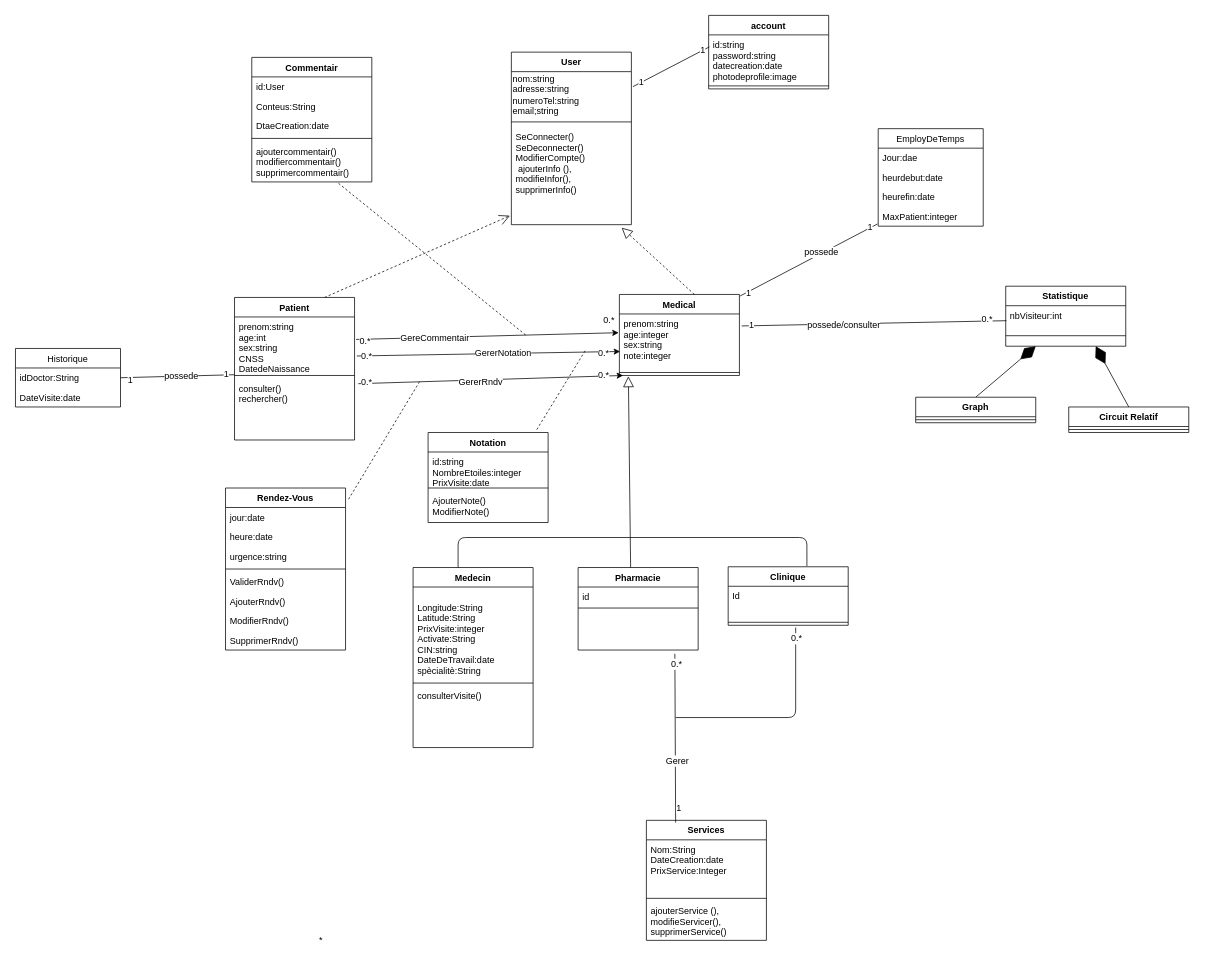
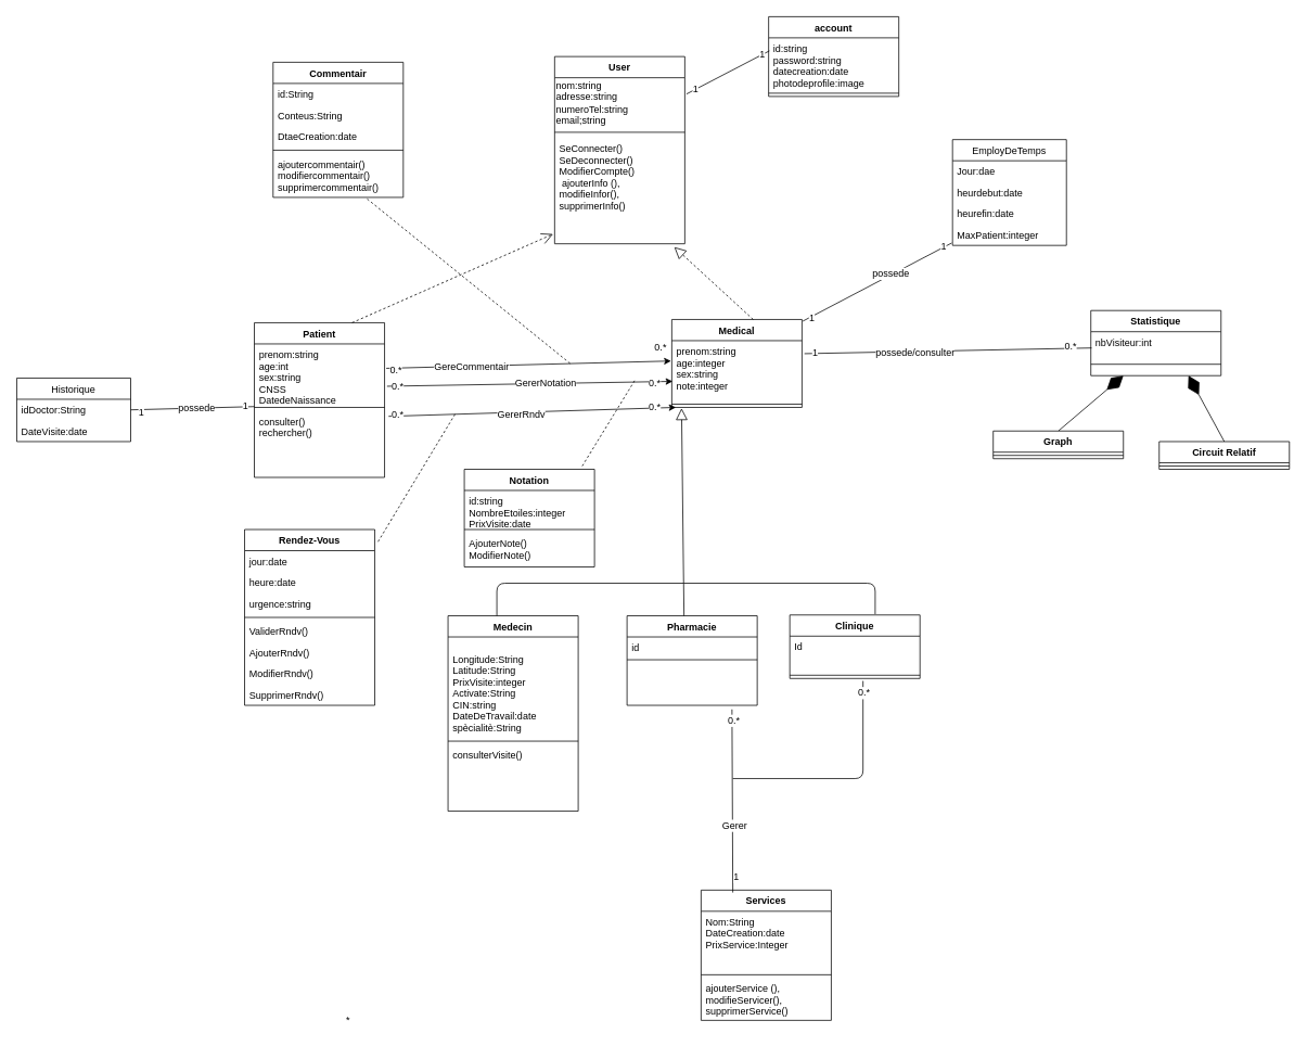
- <mxCell id="36" value="id:User&#10;" style="text;strokeColor=none;fillColor=none;align=left;verticalAlign=top;spacingLeft=4;spacingRight=4;overflow=hidden;rotatable=0;points=[[0,0.5],[1,0.5]];portConstraint=eastwest;" parent="35" vertex="1"><mxGeometry y="26" width="160" height="26" as="geometry" /></mxCell>
+ <mxCell id="36" value="id:String&#10;" style="text;strokeColor=none;fillColor=none;align=left;verticalAlign=top;spacingLeft=4;spacingRight=4;overflow=hidden;rotatable=0;points=[[0,0.5],[1,0.5]];portConstraint=eastwest;" parent="35" vertex="1"><mxGeometry y="26" width="160" height="26" as="geometry" /></mxCell>
